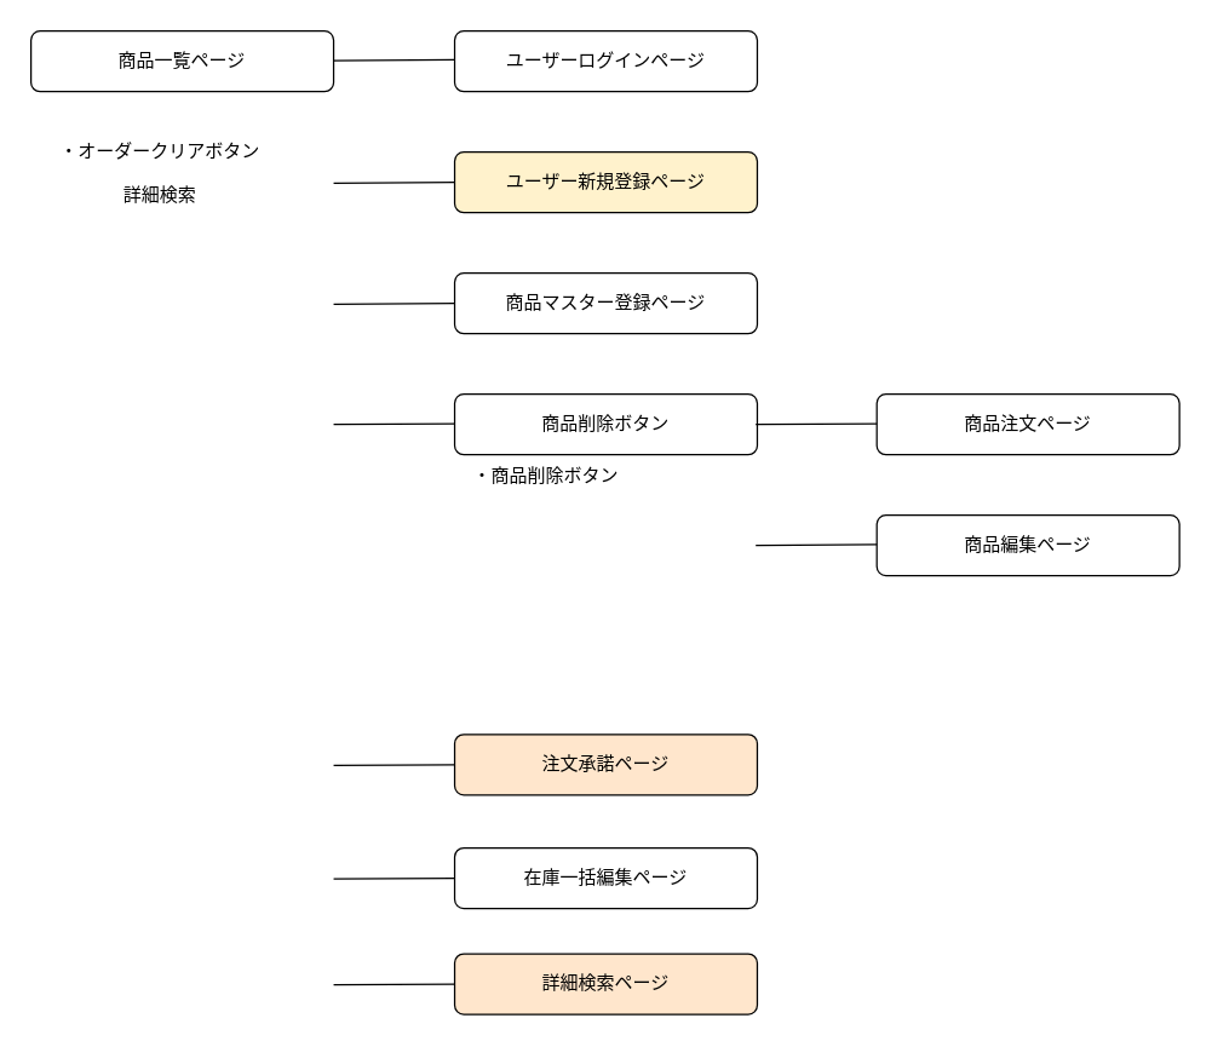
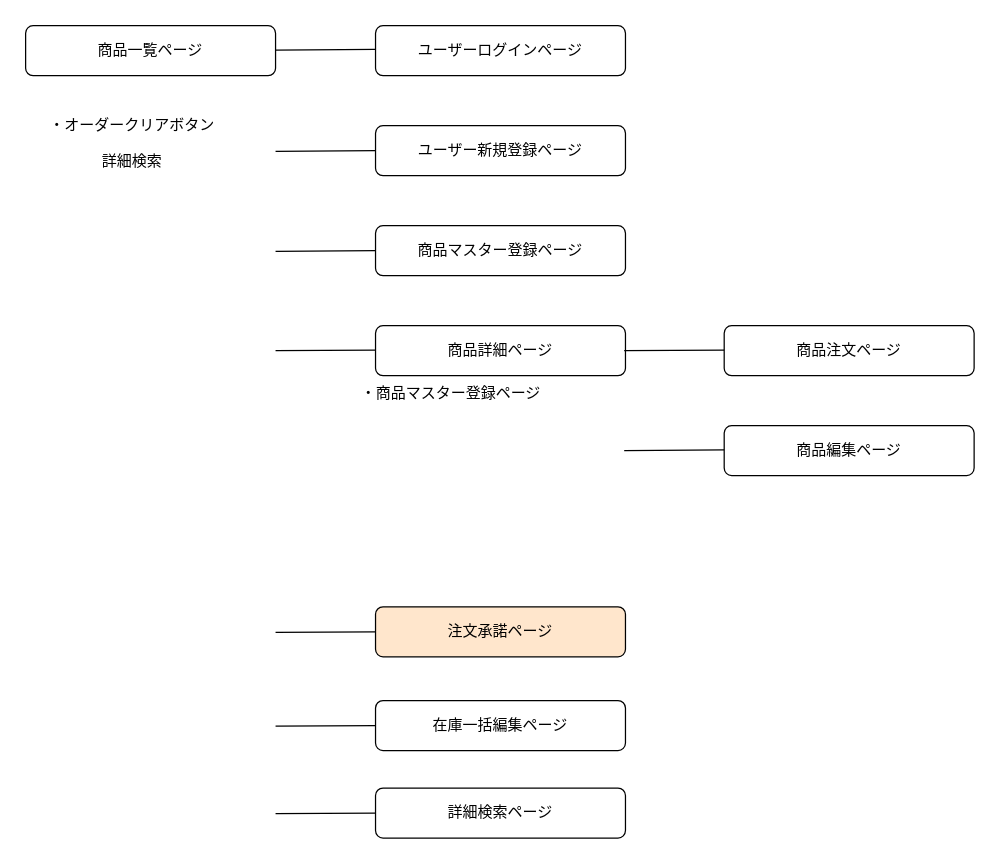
- <mxCell id="7" value="ユーザー新規登録ページ" style="rounded=1;whiteSpace=wrap;html=1;fillColor=#fff2cc;" parent="1" vertex="1"><mxGeometry x="300" y="100" width="200" height="40" as="geometry" /></mxCell>
+ <mxCell id="7" value="ユーザー新規登録ページ" style="rounded=1;whiteSpace=wrap;html=1;" parent="1" vertex="1"><mxGeometry x="300" y="100" width="200" height="40" as="geometry" /></mxCell>
- <mxCell id="9" value="商品削除ボタン" style="rounded=1;whiteSpace=wrap;html=1;" parent="1" vertex="1"><mxGeometry x="300" y="260" width="200" height="40" as="geometry" /></mxCell>
+ <mxCell id="9" value="商品詳細ページ" style="rounded=1;whiteSpace=wrap;html=1;" parent="1" vertex="1"><mxGeometry x="300" y="260" width="200" height="40" as="geometry" /></mxCell>
- <mxCell id="19" value="&lt;span style=&quot;font-weight: normal&quot;&gt;&lt;font style=&quot;font-size: 12px&quot;&gt;・商品削除ボタン&lt;/font&gt;&lt;/span&gt;" style="text;strokeColor=none;fillColor=none;html=1;fontSize=24;fontStyle=1;verticalAlign=middle;align=center;" parent="1" vertex="1"><mxGeometry x="310" y="290" width="100" height="40" as="geometry" /></mxCell>
+ <mxCell id="19" value="&lt;span style=&quot;font-weight: normal&quot;&gt;&lt;font style=&quot;font-size: 12px&quot;&gt;・商品マスター登録ページ&lt;/font&gt;&lt;/span&gt;" style="text;strokeColor=none;fillColor=none;html=1;fontSize=24;fontStyle=1;verticalAlign=middle;align=center;" parent="1" vertex="1"><mxGeometry x="310" y="290" width="100" height="40" as="geometry" /></mxCell>
- <mxCell id="22" value="詳細検索ページ" style="rounded=1;whiteSpace=wrap;html=1;fillColor=#ffe6cc;" vertex="1" parent="1"><mxGeometry x="300" y="630" width="200" height="40" as="geometry" /></mxCell>
+ <mxCell id="22" value="詳細検索ページ" style="rounded=1;whiteSpace=wrap;html=1;" vertex="1" parent="1"><mxGeometry x="300" y="630" width="200" height="40" as="geometry" /></mxCell>
